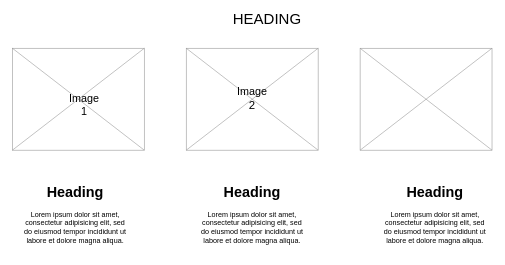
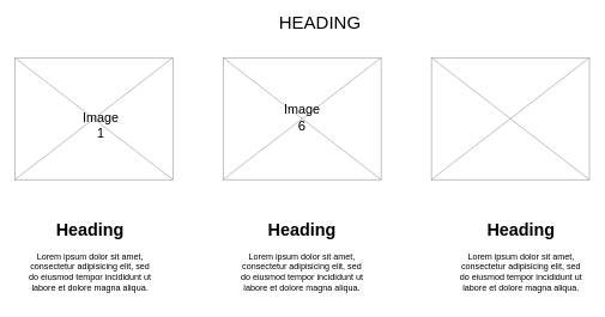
- <mxCell id="8" value="&lt;span style=&quot;font-size: 18px&quot;&gt;Image&lt;br&gt;&lt;/span&gt;&lt;font style=&quot;font-size: 19px&quot;&gt;2&lt;/font&gt;" style="text;html=1;strokeColor=none;fillColor=none;align=center;verticalAlign=middle;whiteSpace=wrap;rounded=0;" vertex="1" parent="1"><mxGeometry x="400" y="155" width="40" height="20" as="geometry" /></mxCell>
+ <mxCell id="8" value="&lt;span style=&quot;font-size: 18px&quot;&gt;Image&lt;br&gt;&lt;/span&gt;&lt;font style=&quot;font-size: 19px&quot;&gt;6&lt;/font&gt;" style="text;html=1;strokeColor=none;fillColor=none;align=center;verticalAlign=middle;whiteSpace=wrap;rounded=0;" vertex="1" parent="1"><mxGeometry x="400" y="155" width="40" height="20" as="geometry" /></mxCell>
